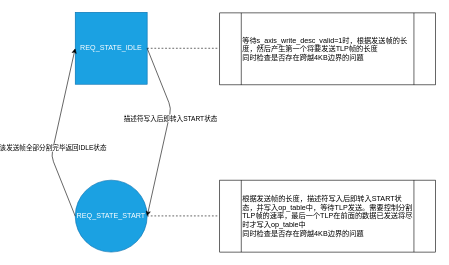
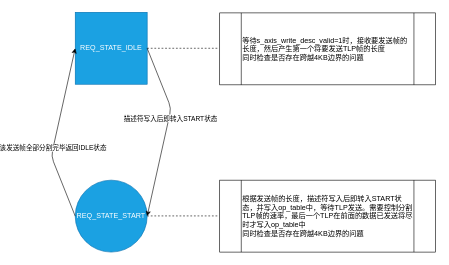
- <mxCell id="8" value="&lt;div&gt;等待s_axis_write_desc_valid=1时，根据发送帧的长度，然后产生第一个将要发送TLP帧的长度&lt;/div&gt;&lt;div&gt;同时检查是否存在跨越4KB边界的问题&lt;/div&gt;" style="shape=process;whiteSpace=wrap;html=1;backgroundOutline=1;align=left;" parent="1" vertex="1"><mxGeometry x="301" y="21" width="360" height="120" as="geometry" /></mxCell>
+ <mxCell id="8" value="&lt;div&gt;等待s_axis_write_desc_valid=1时，接收要发送帧的长度，然后产生第一个将要发送TLP帧的长度&lt;/div&gt;&lt;div&gt;同时检查是否存在跨越4KB边界的问题&lt;/div&gt;" style="shape=process;whiteSpace=wrap;html=1;backgroundOutline=1;align=left;" parent="1" vertex="1"><mxGeometry x="301" y="21" width="360" height="120" as="geometry" /></mxCell>
